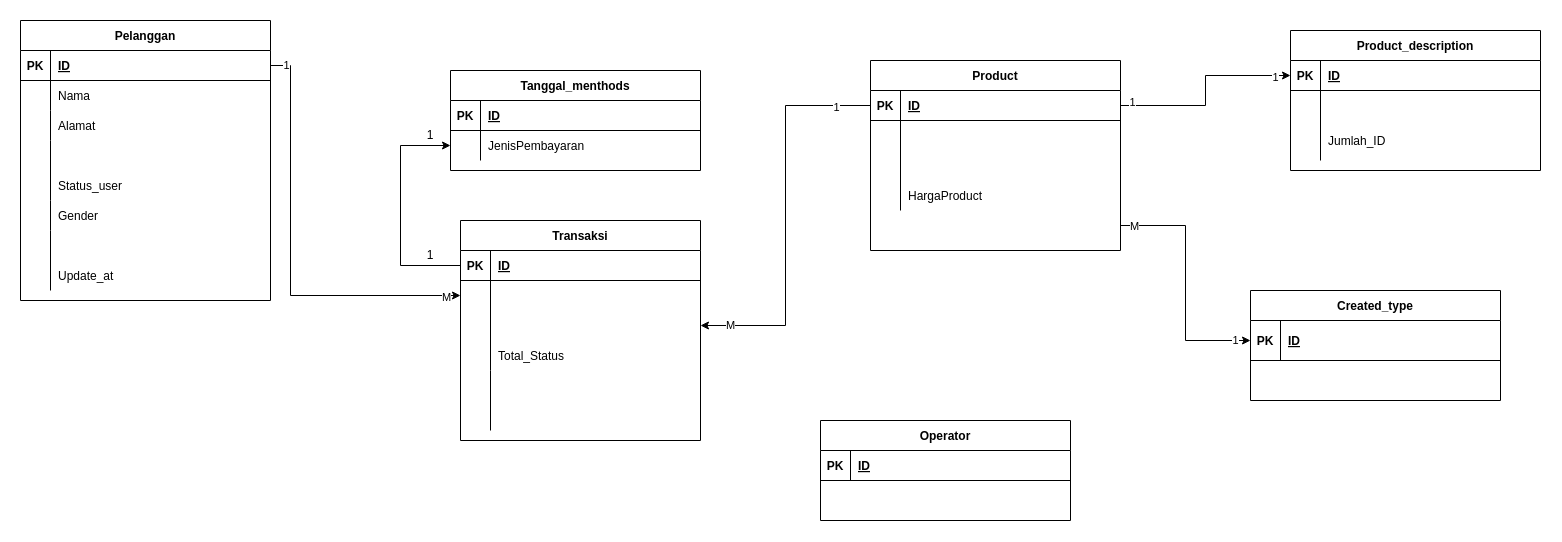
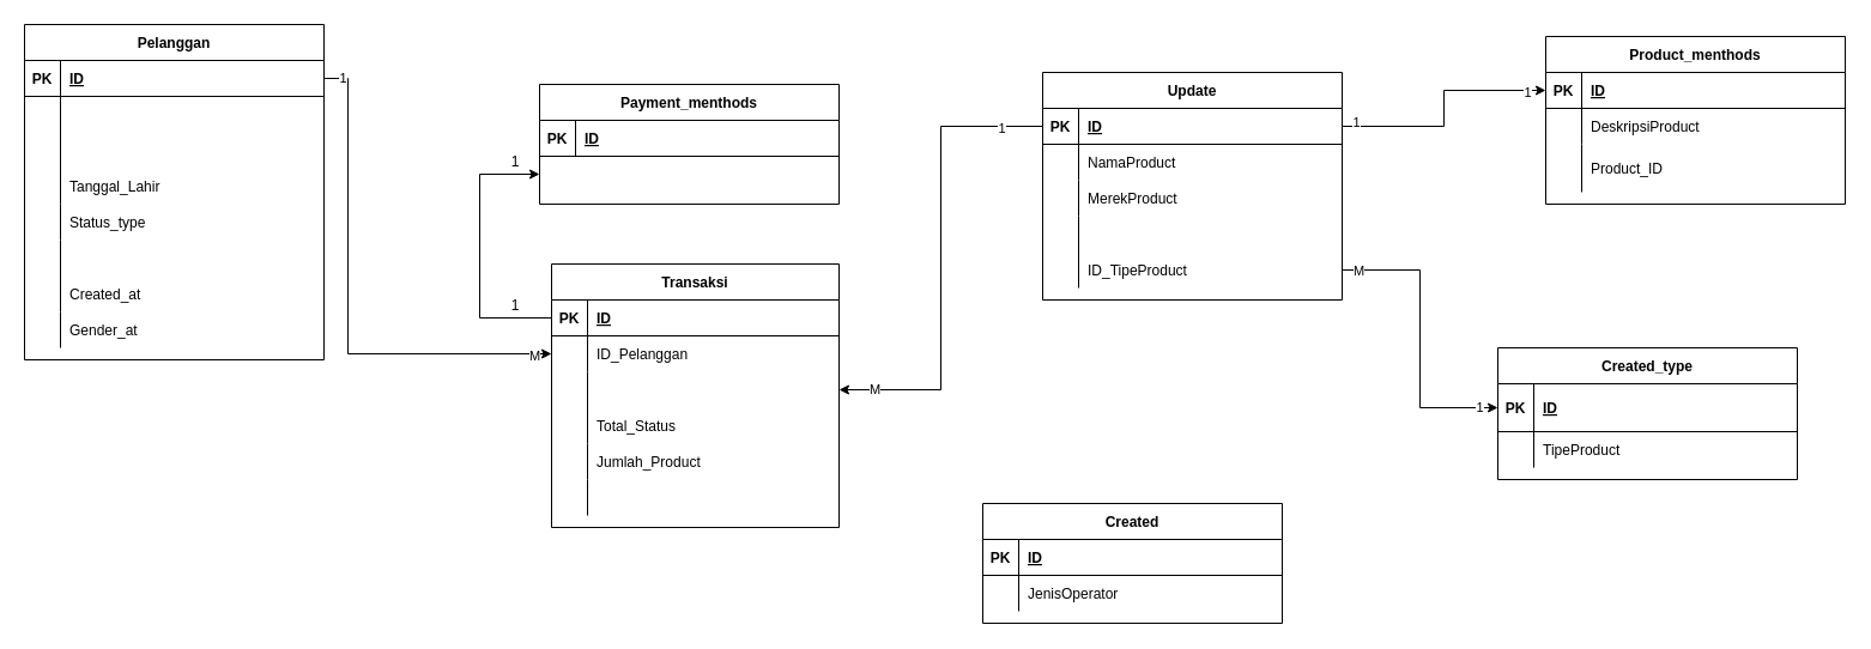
- <mxCell id="9" value="Product_description" style="shape=table;startSize=30;container=1;collapsible=1;childLayout=tableLayout;fixedRows=1;rowLines=0;fontStyle=1;align=center;resizeLast=1;" parent="1" vertex="1"><mxGeometry x="1290" y="30" width="250" height="140" as="geometry" /></mxCell>
+ <mxCell id="9" value="Product_menthods" style="shape=table;startSize=30;container=1;collapsible=1;childLayout=tableLayout;fixedRows=1;rowLines=0;fontStyle=1;align=center;resizeLast=1;" parent="1" vertex="1"><mxGeometry x="1290" y="30" width="250" height="140" as="geometry" /></mxCell>
- <mxCell id="19" value="Product" style="shape=table;startSize=30;container=1;collapsible=1;childLayout=tableLayout;fixedRows=1;rowLines=0;fontStyle=1;align=center;resizeLast=1;" parent="1" vertex="1"><mxGeometry x="870" y="60" width="250" height="190" as="geometry" /></mxCell>
+ <mxCell id="19" value="Update" style="shape=table;startSize=30;container=1;collapsible=1;childLayout=tableLayout;fixedRows=1;rowLines=0;fontStyle=1;align=center;resizeLast=1;" parent="1" vertex="1"><mxGeometry x="870" y="60" width="250" height="190" as="geometry" /></mxCell>
- <mxCell id="48" value="Tanggal_menthods" style="shape=table;startSize=30;container=1;collapsible=1;childLayout=tableLayout;fixedRows=1;rowLines=0;fontStyle=1;align=center;resizeLast=1;" vertex="1" parent="1"><mxGeometry x="450" y="70" width="250" height="100" as="geometry" /></mxCell>
+ <mxCell id="48" value="Payment_menthods" style="shape=table;startSize=30;container=1;collapsible=1;childLayout=tableLayout;fixedRows=1;rowLines=0;fontStyle=1;align=center;resizeLast=1;" vertex="1" parent="1"><mxGeometry x="450" y="70" width="250" height="100" as="geometry" /></mxCell>
- <mxCell id="61" value="Nama" style="shape=partialRectangle;overflow=hidden;connectable=0;fillColor=none;top=0;left=0;bottom=0;right=0;align=left;spacingLeft=6;" vertex="1" parent="59"><mxGeometry x="30" width="220" height="30" as="geometry"><mxRectangle width="220" height="30" as="alternateBounds" /></mxGeometry></mxCell>
+ <mxCell id="15" value="DeskripsiProduct" style="shape=partialRectangle;overflow=hidden;connectable=0;fillColor=none;top=0;left=0;bottom=0;right=0;align=left;spacingLeft=6;" parent="13" vertex="1"><mxGeometry x="30" width="220" height="30" as="geometry"><mxRectangle width="220" height="30" as="alternateBounds" /></mxGeometry></mxCell>
- <mxCell id="64" value="Alamat" style="shape=partialRectangle;overflow=hidden;connectable=0;fillColor=none;top=0;left=0;bottom=0;right=0;align=left;spacingLeft=6;" vertex="1" parent="62"><mxGeometry x="30" width="220" height="30" as="geometry"><mxRectangle width="220" height="30" as="alternateBounds" /></mxGeometry></mxCell>
+ <mxCell id="25" value="NamaProduct" style="shape=partialRectangle;overflow=hidden;connectable=0;fillColor=none;top=0;left=0;bottom=0;right=0;align=left;spacingLeft=6;" parent="23" vertex="1"><mxGeometry x="30" width="220" height="30" as="geometry"><mxRectangle width="220" height="30" as="alternateBounds" /></mxGeometry></mxCell>
- <mxCell id="18" value="Jumlah_ID" style="shape=partialRectangle;overflow=hidden;connectable=0;fillColor=none;top=0;left=0;bottom=0;right=0;align=left;spacingLeft=6;" parent="16" vertex="1"><mxGeometry x="30" width="220" height="40" as="geometry"><mxRectangle width="220" height="40" as="alternateBounds" /></mxGeometry></mxCell>
+ <mxCell id="18" value="Product_ID" style="shape=partialRectangle;overflow=hidden;connectable=0;fillColor=none;top=0;left=0;bottom=0;right=0;align=left;spacingLeft=6;" parent="16" vertex="1"><mxGeometry x="30" width="220" height="40" as="geometry"><mxRectangle width="220" height="40" as="alternateBounds" /></mxGeometry></mxCell>
- <mxCell id="54" value="JenisPembayaran" style="shape=partialRectangle;overflow=hidden;connectable=0;fillColor=none;top=0;left=0;bottom=0;right=0;align=left;spacingLeft=6;" vertex="1" parent="52"><mxGeometry x="30" width="220" height="30" as="geometry"><mxRectangle width="220" height="30" as="alternateBounds" /></mxGeometry></mxCell>
+ <mxCell id="67" value="Tanggal_Lahir" style="shape=partialRectangle;overflow=hidden;connectable=0;fillColor=none;top=0;left=0;bottom=0;right=0;align=left;spacingLeft=6;" vertex="1" parent="65"><mxGeometry x="30" width="220" height="30" as="geometry"><mxRectangle width="220" height="30" as="alternateBounds" /></mxGeometry></mxCell>
+ <mxCell id="28" value="MerekProduct" style="shape=partialRectangle;overflow=hidden;connectable=0;fillColor=none;top=0;left=0;bottom=0;right=0;align=left;spacingLeft=6;" vertex="1" parent="26"><mxGeometry x="30" width="220" height="30" as="geometry"><mxRectangle width="220" height="30" as="alternateBounds" /></mxGeometry></mxCell>
- <mxCell id="70" value="Status_user" style="shape=partialRectangle;overflow=hidden;connectable=0;fillColor=none;top=0;left=0;bottom=0;right=0;align=left;spacingLeft=6;" vertex="1" parent="68"><mxGeometry x="30" width="220" height="30" as="geometry"><mxRectangle width="220" height="30" as="alternateBounds" /></mxGeometry></mxCell>
+ <mxCell id="70" value="Status_type" style="shape=partialRectangle;overflow=hidden;connectable=0;fillColor=none;top=0;left=0;bottom=0;right=0;align=left;spacingLeft=6;" vertex="1" parent="68"><mxGeometry x="30" width="220" height="30" as="geometry"><mxRectangle width="220" height="30" as="alternateBounds" /></mxGeometry></mxCell>
- <mxCell id="31" value="HargaProduct" style="shape=partialRectangle;overflow=hidden;connectable=0;fillColor=none;top=0;left=0;bottom=0;right=0;align=left;spacingLeft=6;" vertex="1" parent="29"><mxGeometry x="30" width="220" height="30" as="geometry"><mxRectangle width="220" height="30" as="alternateBounds" /></mxGeometry></mxCell>
- <mxCell id="73" value="Gender" style="shape=partialRectangle;overflow=hidden;connectable=0;fillColor=none;top=0;left=0;bottom=0;right=0;align=left;spacingLeft=6;" vertex="1" parent="71"><mxGeometry x="30" width="220" height="30" as="geometry"><mxRectangle width="220" height="30" as="alternateBounds" /></mxGeometry></mxCell>
+ <mxCell id="34" value="ID_TipeProduct" style="shape=partialRectangle;overflow=hidden;connectable=0;fillColor=none;top=0;left=0;bottom=0;right=0;align=left;spacingLeft=6;" vertex="1" parent="32"><mxGeometry x="30" width="220" height="30" as="geometry"><mxRectangle width="220" height="30" as="alternateBounds" /></mxGeometry></mxCell>
+ <mxCell id="76" value="Created_at" style="shape=partialRectangle;overflow=hidden;connectable=0;fillColor=none;top=0;left=0;bottom=0;right=0;align=left;spacingLeft=6;" vertex="1" parent="74"><mxGeometry x="30" width="220" height="30" as="geometry"><mxRectangle width="220" height="30" as="alternateBounds" /></mxGeometry></mxCell>
- <mxCell id="79" value="Update_at" style="shape=partialRectangle;overflow=hidden;connectable=0;fillColor=none;top=0;left=0;bottom=0;right=0;align=left;spacingLeft=6;" vertex="1" parent="77"><mxGeometry x="30" width="220" height="30" as="geometry"><mxRectangle width="220" height="30" as="alternateBounds" /></mxGeometry></mxCell>
+ <mxCell id="79" value="Gender_at" style="shape=partialRectangle;overflow=hidden;connectable=0;fillColor=none;top=0;left=0;bottom=0;right=0;align=left;spacingLeft=6;" vertex="1" parent="77"><mxGeometry x="30" width="220" height="30" as="geometry"><mxRectangle width="220" height="30" as="alternateBounds" /></mxGeometry></mxCell>
+ <mxCell id="86" value="ID_Pelanggan" style="shape=partialRectangle;overflow=hidden;connectable=0;fillColor=none;top=0;left=0;bottom=0;right=0;align=left;spacingLeft=6;" vertex="1" parent="84"><mxGeometry x="30" width="210" height="30" as="geometry"><mxRectangle width="210" height="30" as="alternateBounds" /></mxGeometry></mxCell>
+ <mxCell id="8" value="TipeProduct" style="shape=partialRectangle;overflow=hidden;connectable=0;fillColor=none;top=0;left=0;bottom=0;right=0;align=left;spacingLeft=6;" parent="6" vertex="1"><mxGeometry x="30" width="220" height="30" as="geometry"><mxRectangle width="220" height="30" as="alternateBounds" /></mxGeometry></mxCell>
+ <mxCell id="94" value="Jumlah_Product" style="shape=partialRectangle;overflow=hidden;connectable=0;fillColor=none;top=0;left=0;bottom=0;right=0;align=left;spacingLeft=6;" vertex="1" parent="92"><mxGeometry x="30" width="210" height="30" as="geometry"><mxRectangle width="210" height="30" as="alternateBounds" /></mxGeometry></mxCell>
- <mxCell id="41" value="Operator" style="shape=table;startSize=30;container=1;collapsible=1;childLayout=tableLayout;fixedRows=1;rowLines=0;fontStyle=1;align=center;resizeLast=1;" vertex="1" parent="1"><mxGeometry x="820" y="420" width="250" height="100" as="geometry" /></mxCell>
+ <mxCell id="41" value="Created" style="shape=table;startSize=30;container=1;collapsible=1;childLayout=tableLayout;fixedRows=1;rowLines=0;fontStyle=1;align=center;resizeLast=1;" vertex="1" parent="1"><mxGeometry x="820" y="420" width="250" height="100" as="geometry" /></mxCell>
+ <mxCell id="47" value="JenisOperator" style="shape=partialRectangle;overflow=hidden;connectable=0;fillColor=none;top=0;left=0;bottom=0;right=0;align=left;spacingLeft=6;" vertex="1" parent="45"><mxGeometry x="30" width="220" height="30" as="geometry"><mxRectangle width="220" height="30" as="alternateBounds" /></mxGeometry></mxCell>
